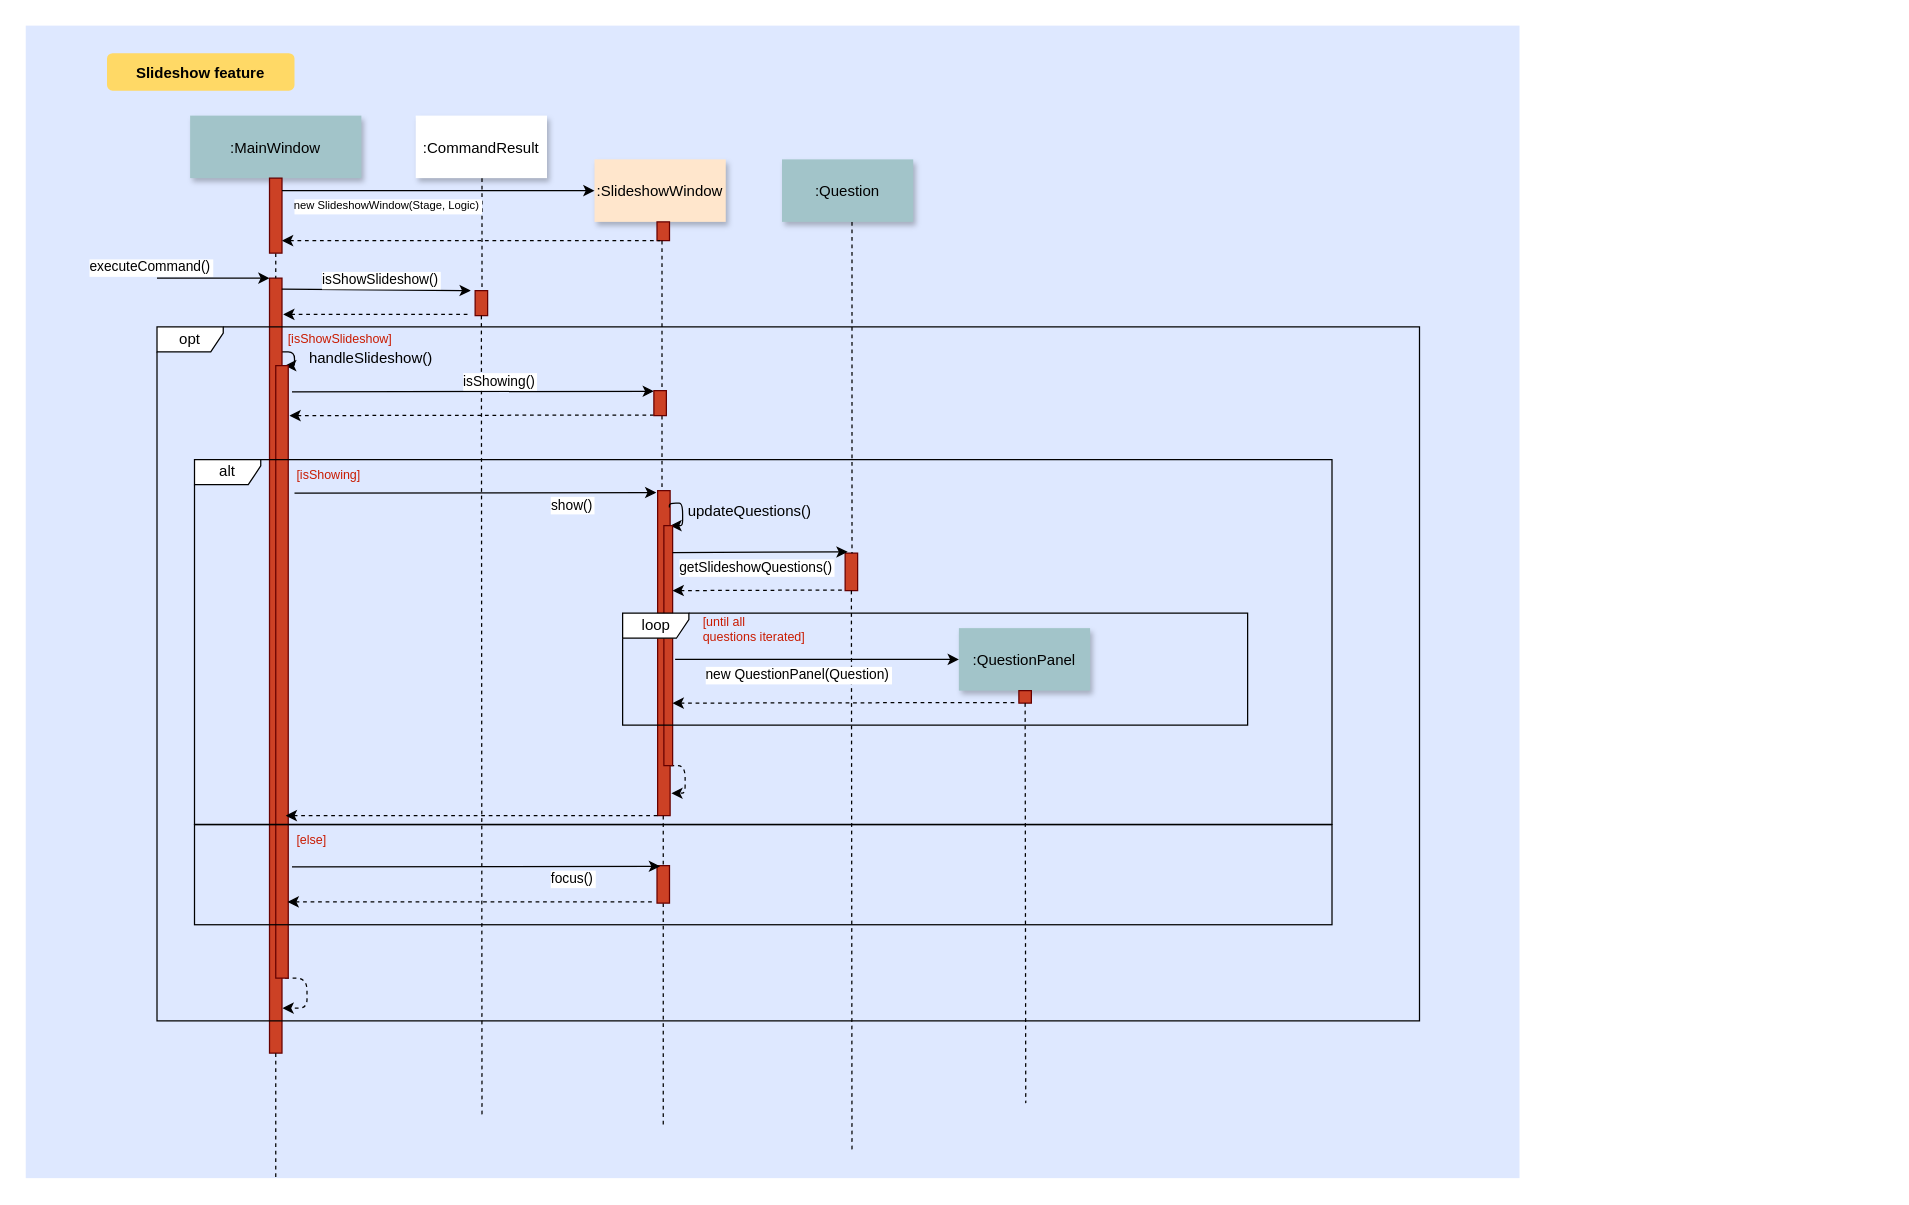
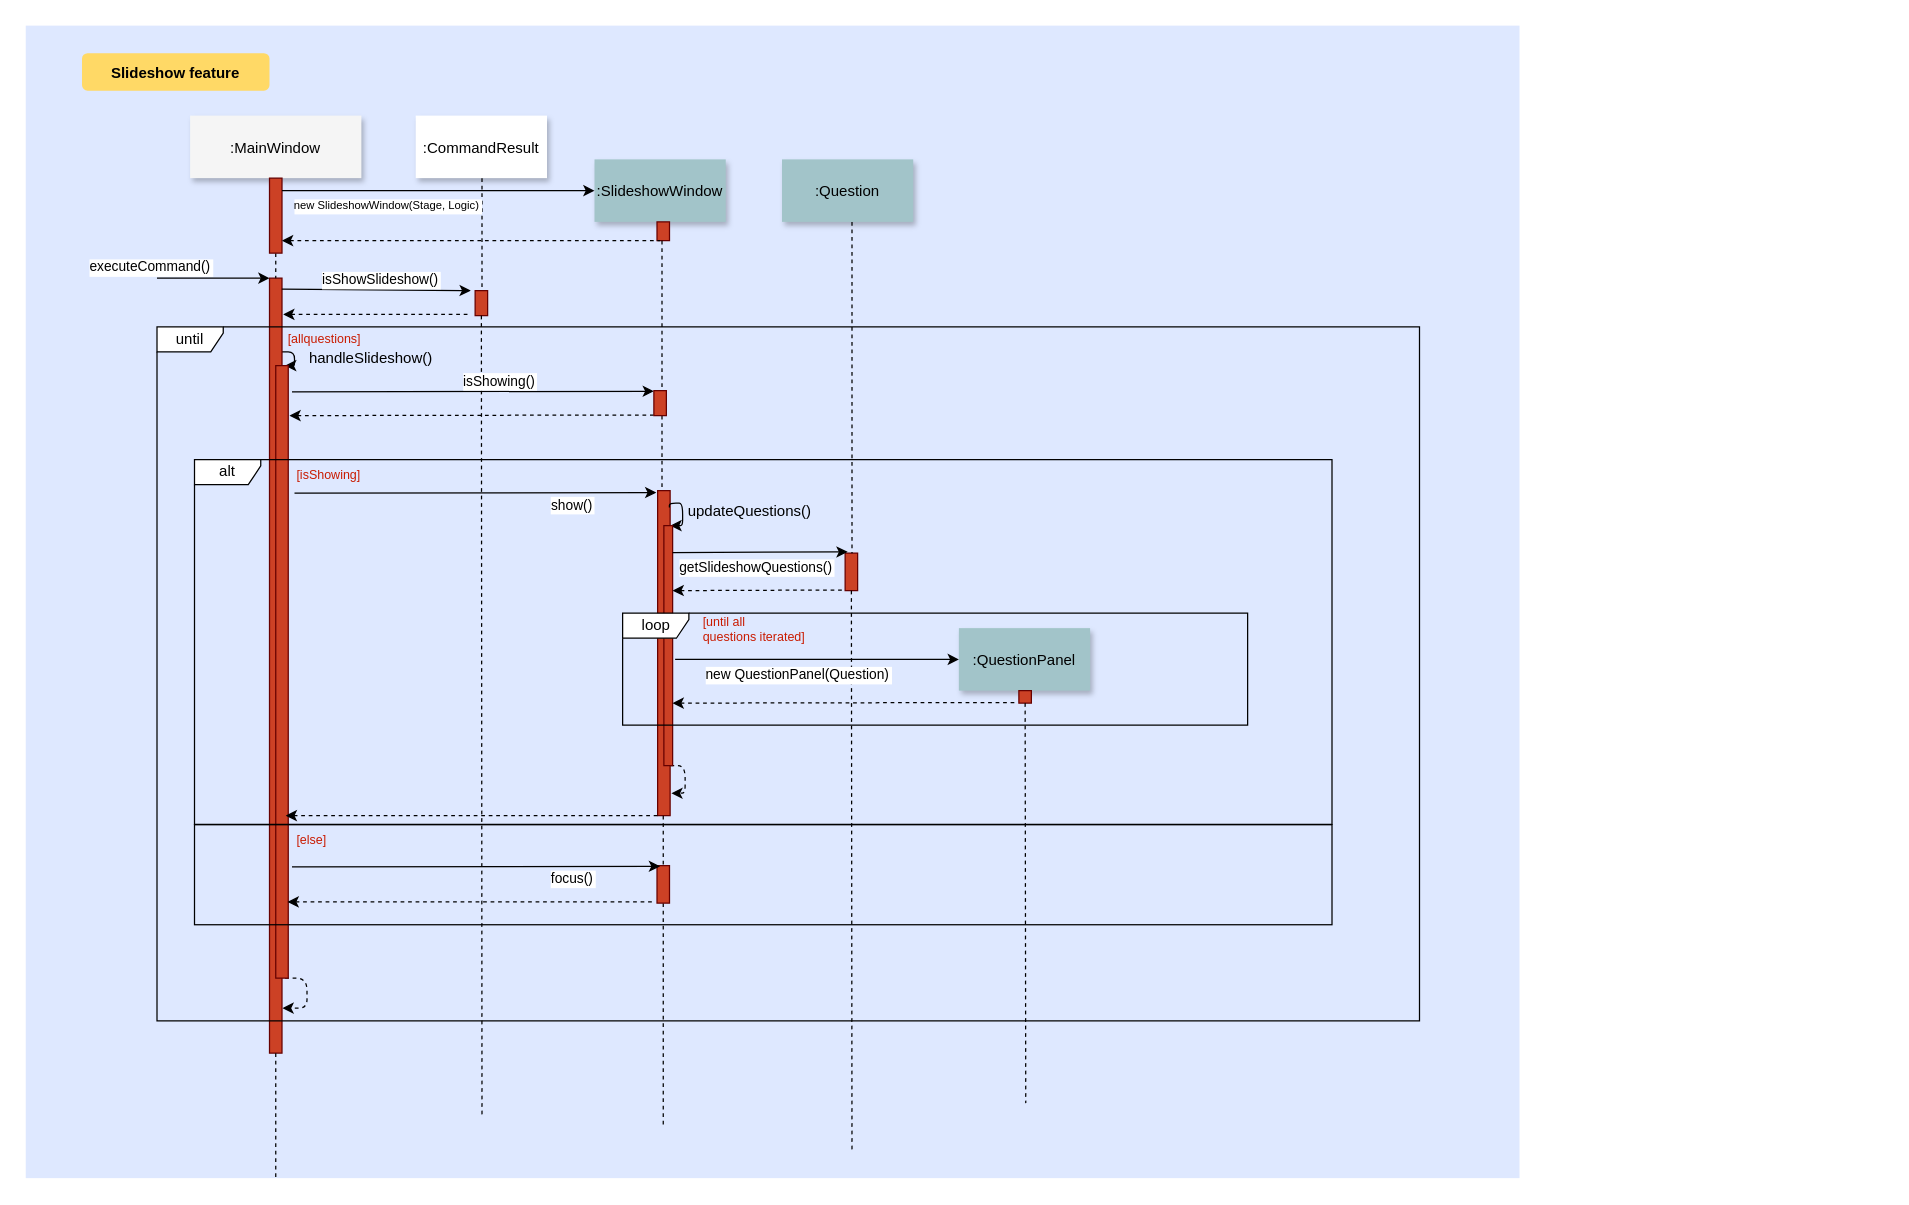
- <mxCell id="10" value="Slideshow feature" style="rounded=1;fontStyle=1;fillColor=#FFD966;strokeColor=none" parent="1" vertex="1"><mxGeometry x="85" y="42" width="150" height="30" as="geometry" /></mxCell>
+ <mxCell id="10" value="Slideshow feature" style="rounded=1;fontStyle=1;fillColor=#FFD966;strokeColor=none" parent="1" vertex="1"><mxGeometry x="65" y="42" width="150" height="30" as="geometry" /></mxCell>
- <mxCell id="6" value=":MainWindow" style="shadow=1;fillColor=#A2C4C9;strokeColor=none" parent="1" vertex="1"><mxGeometry x="151.5" y="92" width="137" height="50" as="geometry" /></mxCell>
+ <mxCell id="6" value=":MainWindow" style="shadow=1;fillColor=#f5f5f5;strokeColor=none;" parent="1" vertex="1"><mxGeometry x="151.5" y="92" width="137" height="50" as="geometry" /></mxCell>
- <mxCell id="19" value=":SlideshowWindow" style="shadow=1;fillColor=#ffe6cc;strokeColor=none;" parent="1" vertex="1"><mxGeometry x="475" y="127" width="105" height="50" as="geometry" /></mxCell>
+ <mxCell id="19" value=":SlideshowWindow" style="shadow=1;fillColor=#A2C4C9;strokeColor=none" parent="1" vertex="1"><mxGeometry x="475" y="127" width="105" height="50" as="geometry" /></mxCell>
- <mxCell id="64" value="opt" style="shape=umlFrame;whiteSpace=wrap;html=1;width=53;height=20;" parent="63" vertex="1"><mxGeometry y="34.706" width="1010.0" height="555.294" as="geometry" /></mxCell>
+ <mxCell id="64" value="until" style="shape=umlFrame;whiteSpace=wrap;html=1;width=53;height=20;" parent="63" vertex="1"><mxGeometry y="34.706" width="1010.0" height="555.294" as="geometry" /></mxCell>
- <mxCell id="65" value="&lt;font color=&quot;#c91b00&quot; style=&quot;font-size: 10px;&quot;&gt;[isShowSlideshow]&lt;/font&gt;" style="text;html=1;fontSize=10;" parent="63" vertex="1"><mxGeometry x="103" y="31.5" width="412" height="25" as="geometry" /></mxCell>
+ <mxCell id="65" value="&lt;font color=&quot;#c91b00&quot; style=&quot;font-size: 10px;&quot;&gt;[allquestions]&lt;/font&gt;" style="text;html=1;fontSize=10;" parent="63" vertex="1"><mxGeometry x="103" y="31.5" width="412" height="25" as="geometry" /></mxCell>
